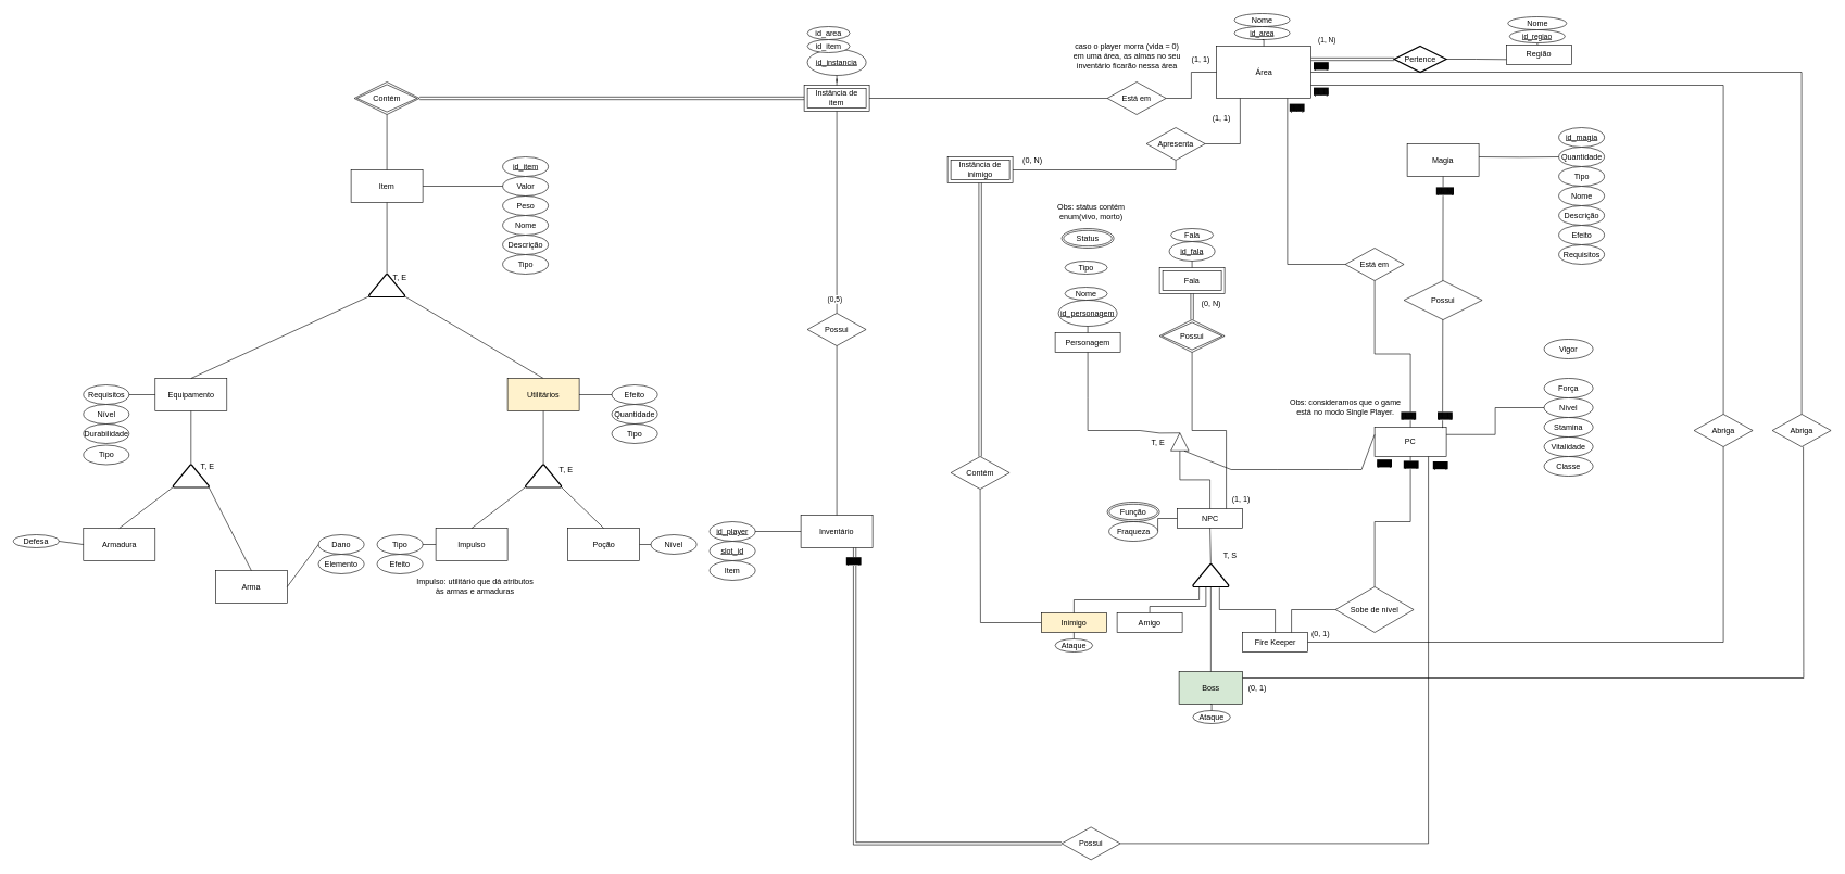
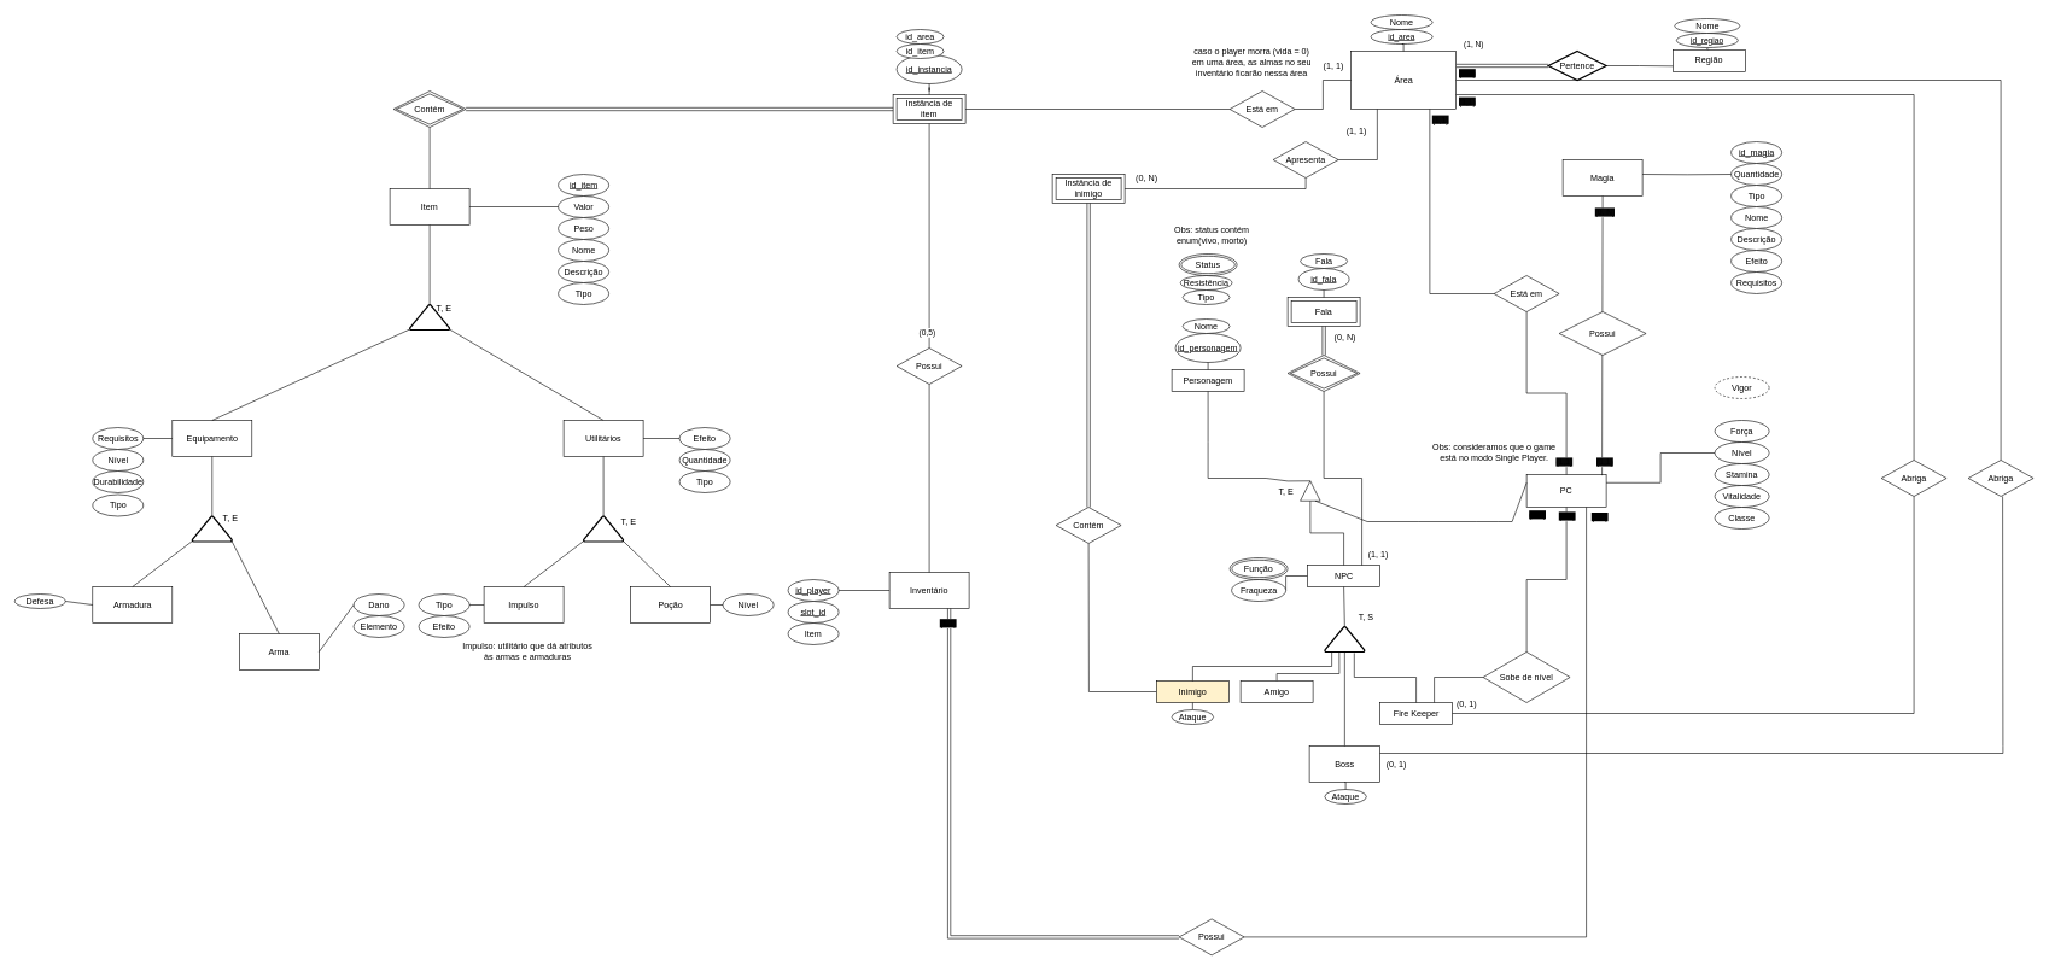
+ <mxCell id="167" value="Resistência" style="ellipse;whiteSpace=wrap;html=1;align=center;labelBackgroundColor=none;" vertex="1" parent="1"><mxGeometry x="1629.88" y="380" width="71.25" height="20" as="geometry" /></mxCell>
- <mxCell id="7" value="Vigor" style="ellipse;whiteSpace=wrap;html=1;align=center;labelBackgroundColor=none;" parent="1" vertex="1"><mxGeometry x="2368" y="520" width="75" height="30" as="geometry" /></mxCell>
+ <mxCell id="7" value="Vigor" style="ellipse;whiteSpace=wrap;html=1;align=center;labelBackgroundColor=none;dashed=1;" parent="1" vertex="1"><mxGeometry x="2368" y="520" width="75" height="30" as="geometry" /></mxCell>
- <mxCell id="120" value="Utilitários" style="whiteSpace=wrap;html=1;align=center;fillColor=#fff2cc;" parent="1" vertex="1"><mxGeometry x="778" y="580" width="110" height="50" as="geometry" /></mxCell>
+ <mxCell id="120" value="Utilitários" style="whiteSpace=wrap;html=1;align=center;" parent="1" vertex="1"><mxGeometry x="778" y="580" width="110" height="50" as="geometry" /></mxCell>
- <mxCell id="23" value="Boss" style="rounded=0;whiteSpace=wrap;html=1;labelBackgroundColor=none;fillColor=#d5e8d4;" parent="1" vertex="1"><mxGeometry x="1808" y="1030" width="97.5" height="50" as="geometry" /></mxCell>
+ <mxCell id="23" value="Boss" style="rounded=0;whiteSpace=wrap;html=1;labelBackgroundColor=none;" parent="1" vertex="1"><mxGeometry x="1808" y="1030" width="97.5" height="50" as="geometry" /></mxCell>
